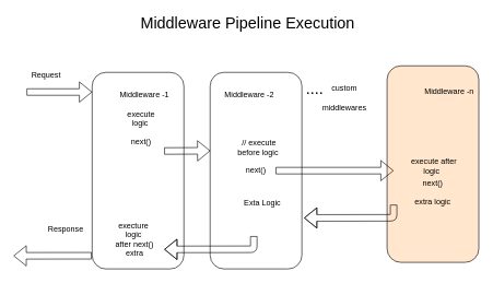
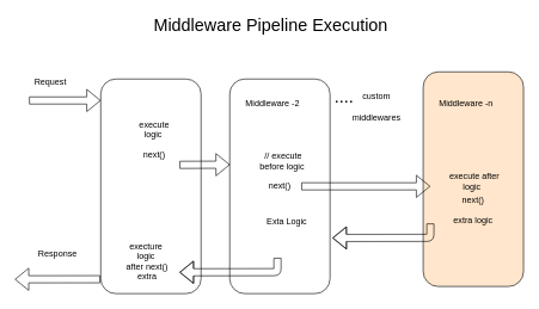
- <mxCell id="7" value="Middleware -n" style="text;html=1;strokeColor=none;fillColor=none;align=center;verticalAlign=middle;whiteSpace=wrap;rounded=0;fontSize=12;" parent="1" vertex="1"><mxGeometry x="645" y="125" width="80" height="30" as="geometry" /></mxCell>
+ <mxCell id="7" value="Middleware -n" style="text;html=1;strokeColor=none;fillColor=none;align=center;verticalAlign=middle;whiteSpace=wrap;rounded=0;fontSize=12;" parent="1" vertex="1"><mxGeometry x="610" y="130" width="80" height="30" as="geometry" /></mxCell>
- <mxCell id="6" value="Middleware -1" style="text;html=1;strokeColor=none;fillColor=none;align=center;verticalAlign=middle;whiteSpace=wrap;rounded=0;fontSize=12;" parent="1" vertex="1"><mxGeometry x="170" y="130" width="100" height="30" as="geometry" /></mxCell>
- <mxCell id="22" value="Response" style="text;html=1;strokeColor=none;fillColor=none;align=center;verticalAlign=middle;whiteSpace=wrap;rounded=0;fontSize=12;" parent="1" vertex="1"><mxGeometry x="70" y="335" width="60" height="30" as="geometry" /></mxCell>
+ <mxCell id="22" value="Response" style="text;html=1;strokeColor=none;fillColor=none;align=center;verticalAlign=middle;whiteSpace=wrap;rounded=0;fontSize=12;" parent="1" vertex="1"><mxGeometry x="50" y="340" width="60" height="30" as="geometry" /></mxCell>
